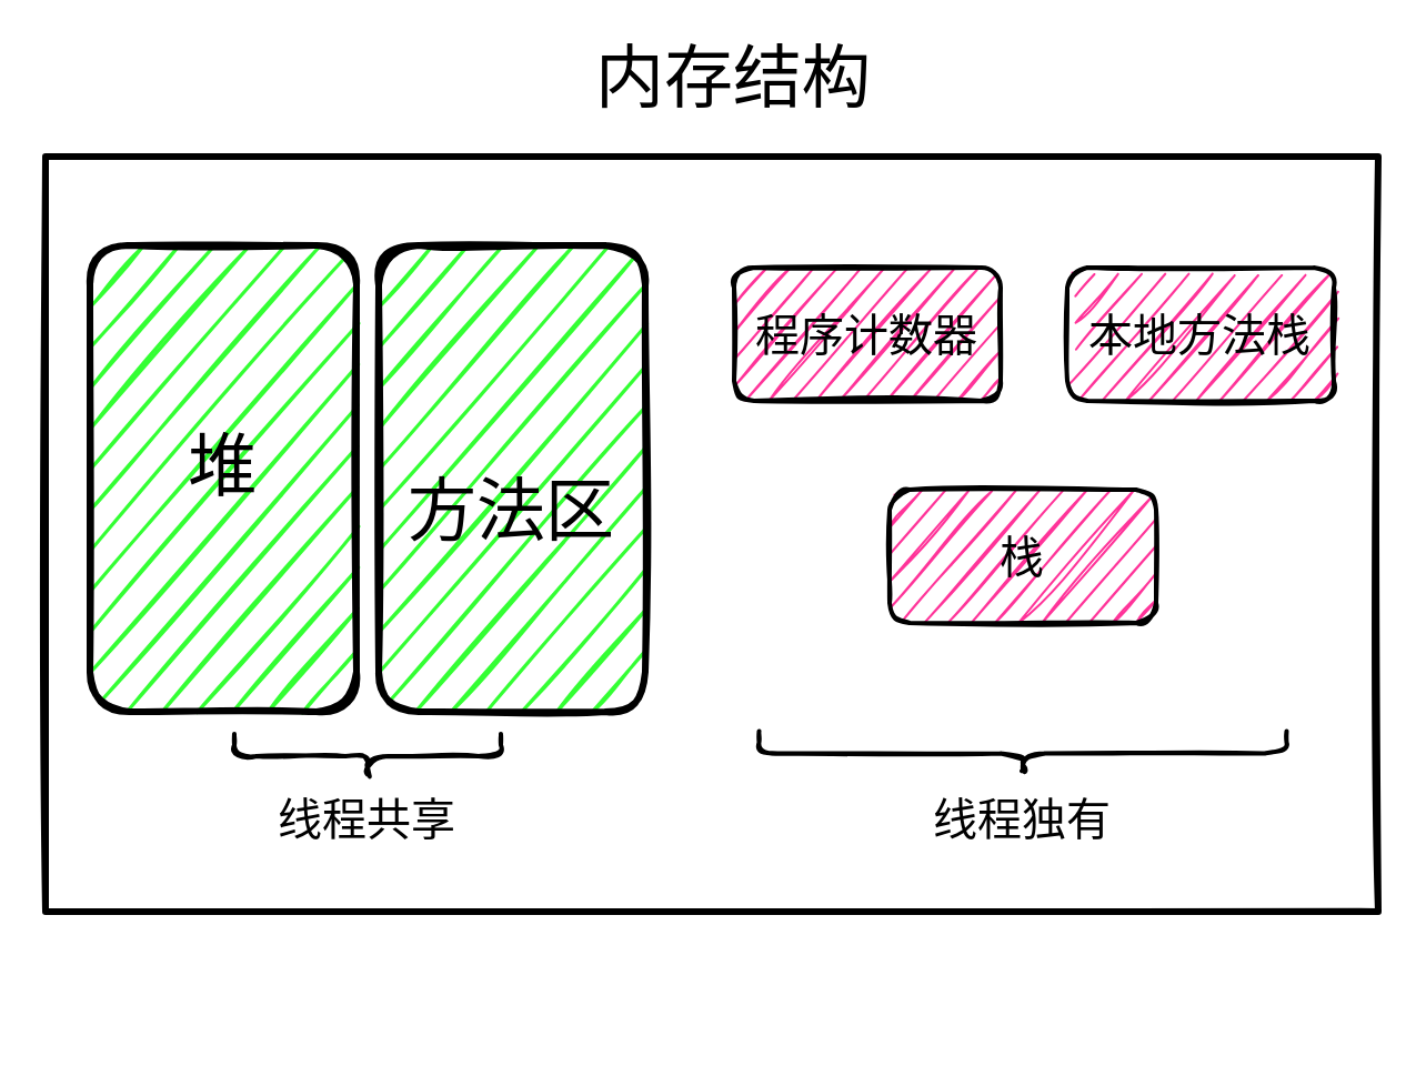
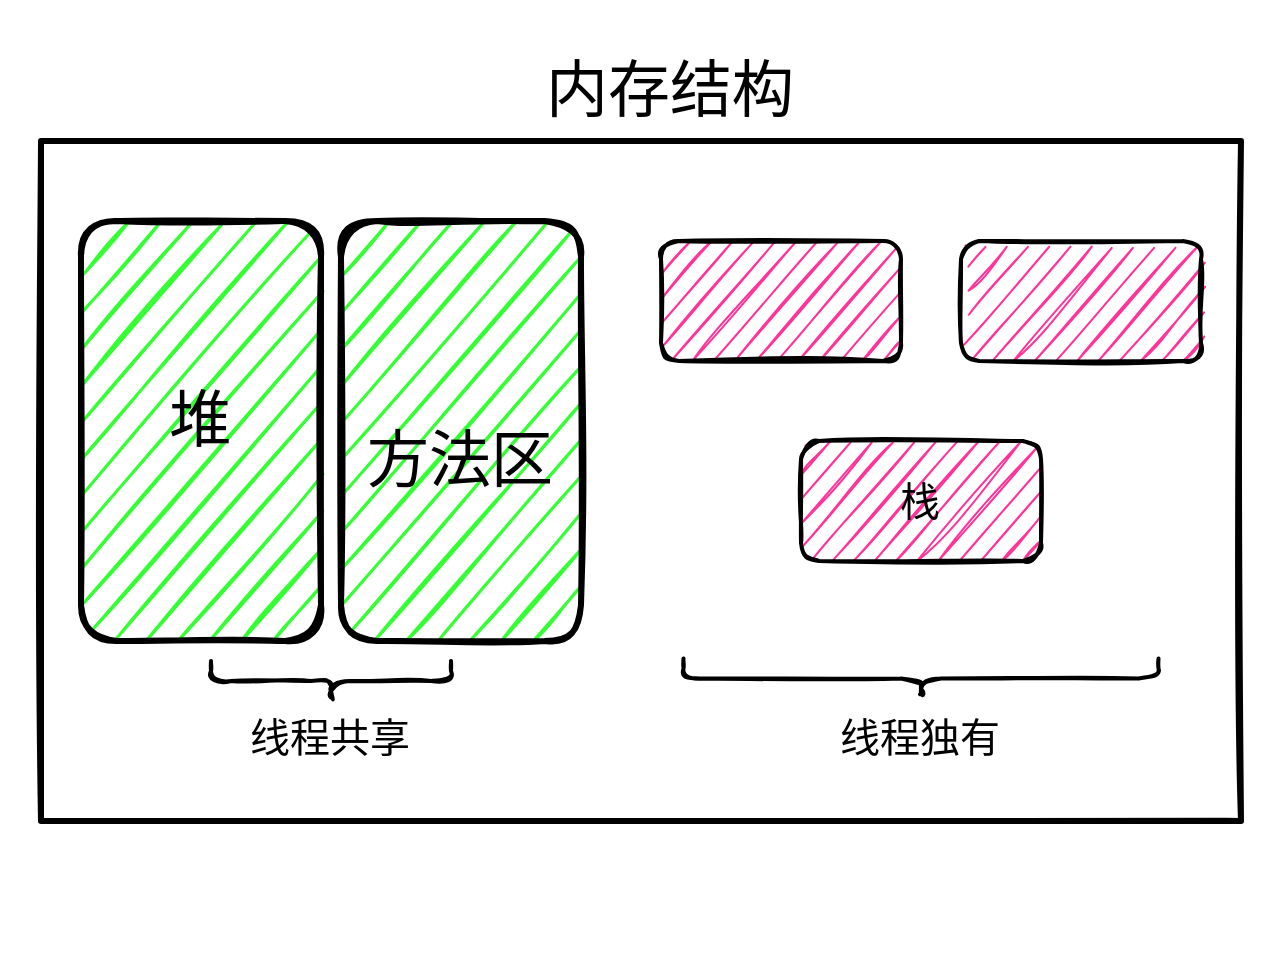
- <mxCell id="3" value="内存结构" style="text;html=1;strokeColor=none;fillColor=none;align=center;verticalAlign=middle;whiteSpace=wrap;rounded=0;sketch=1;fontFamily=Ma Shan Zheng;fontSource=https%3A%2F%2Ffonts.googleapis.com%2Fcss%3Ffamily%3DMa%2BShan%2BZheng;fontSize=31;" vertex="1" parent="1"><mxGeometry x="200" y="20" width="260" height="30" as="geometry" /></mxCell>
+ <mxCell id="3" value="内存结构" style="text;html=1;strokeColor=none;fillColor=none;align=center;verticalAlign=middle;whiteSpace=wrap;rounded=0;sketch=1;fontFamily=Ma Shan Zheng;fontSource=https%3A%2F%2Ffonts.googleapis.com%2Fcss%3Ffamily%3DMa%2BShan%2BZheng;fontSize=31;" vertex="1" parent="1"><mxGeometry x="205" y="30" width="260" height="30" as="geometry" /></mxCell>
- <mxCell id="11" value="程序计数器" style="text;html=1;strokeColor=none;fillColor=none;align=center;verticalAlign=middle;whiteSpace=wrap;rounded=0;sketch=1;fontFamily=Ma Shan Zheng;fontSource=https%3A%2F%2Ffonts.googleapis.com%2Fcss%3Ffamily%3DMa%2BShan%2BZheng;fontSize=20;" vertex="1" parent="1"><mxGeometry x="330" y="135" width="120" height="30" as="geometry" /></mxCell>
- <mxCell id="13" value="本地方法栈" style="text;html=1;strokeColor=none;fillColor=none;align=center;verticalAlign=middle;whiteSpace=wrap;rounded=0;sketch=1;fontFamily=Ma Shan Zheng;fontSource=https%3A%2F%2Ffonts.googleapis.com%2Fcss%3Ffamily%3DMa%2BShan%2BZheng;fontSize=20;" vertex="1" parent="1"><mxGeometry x="480" y="135" width="120" height="30" as="geometry" /></mxCell>
